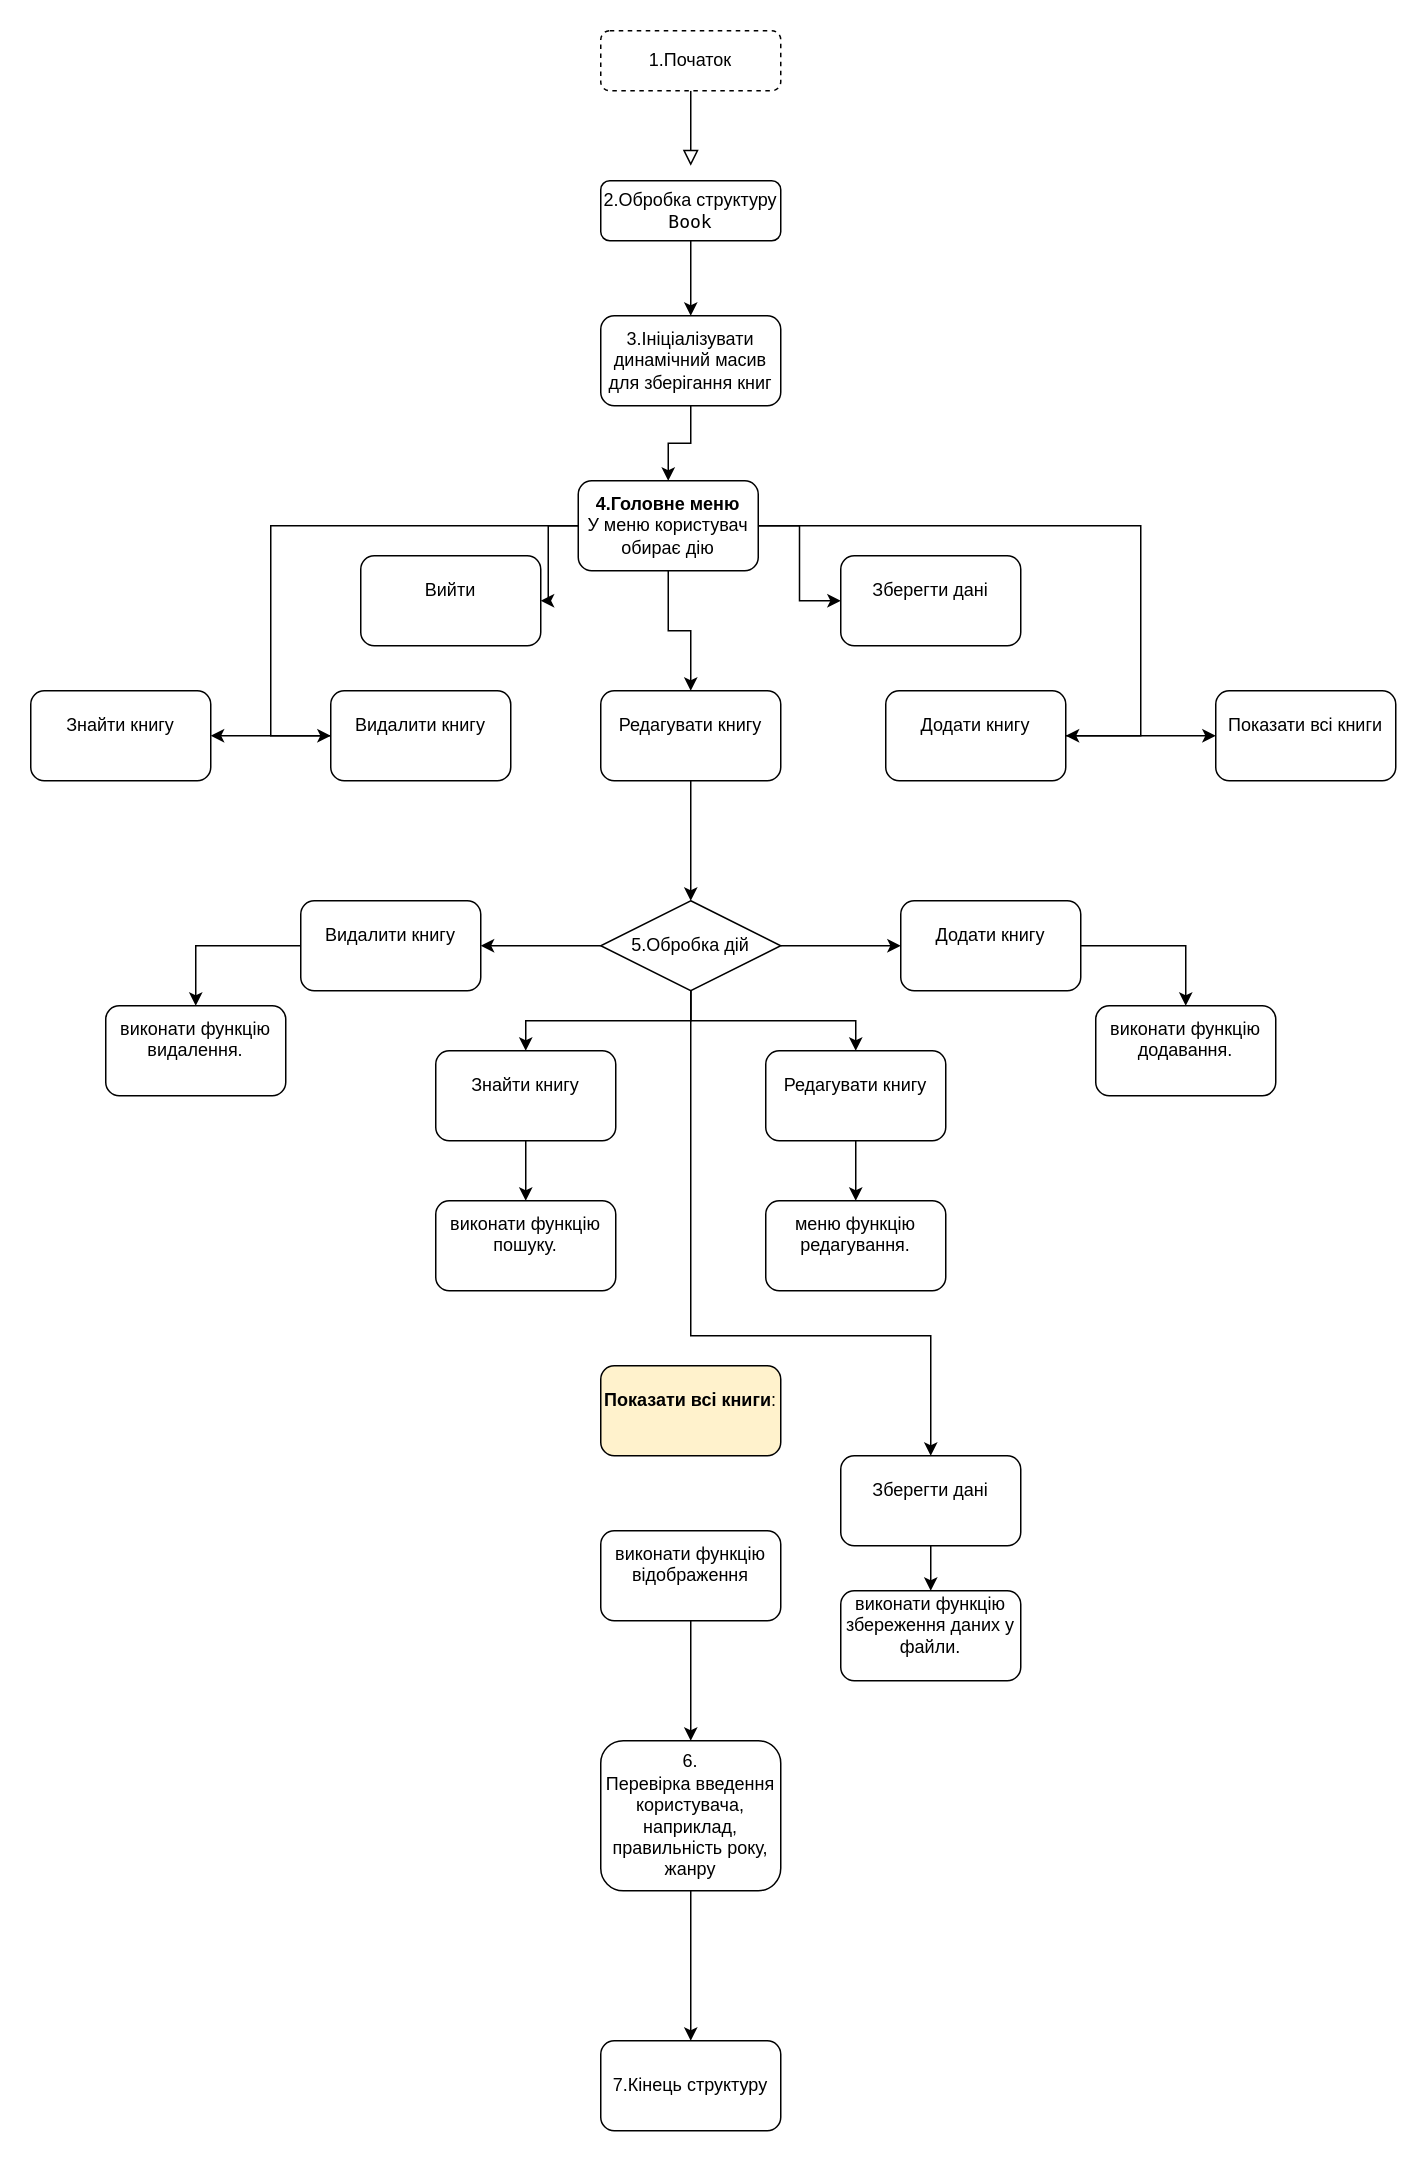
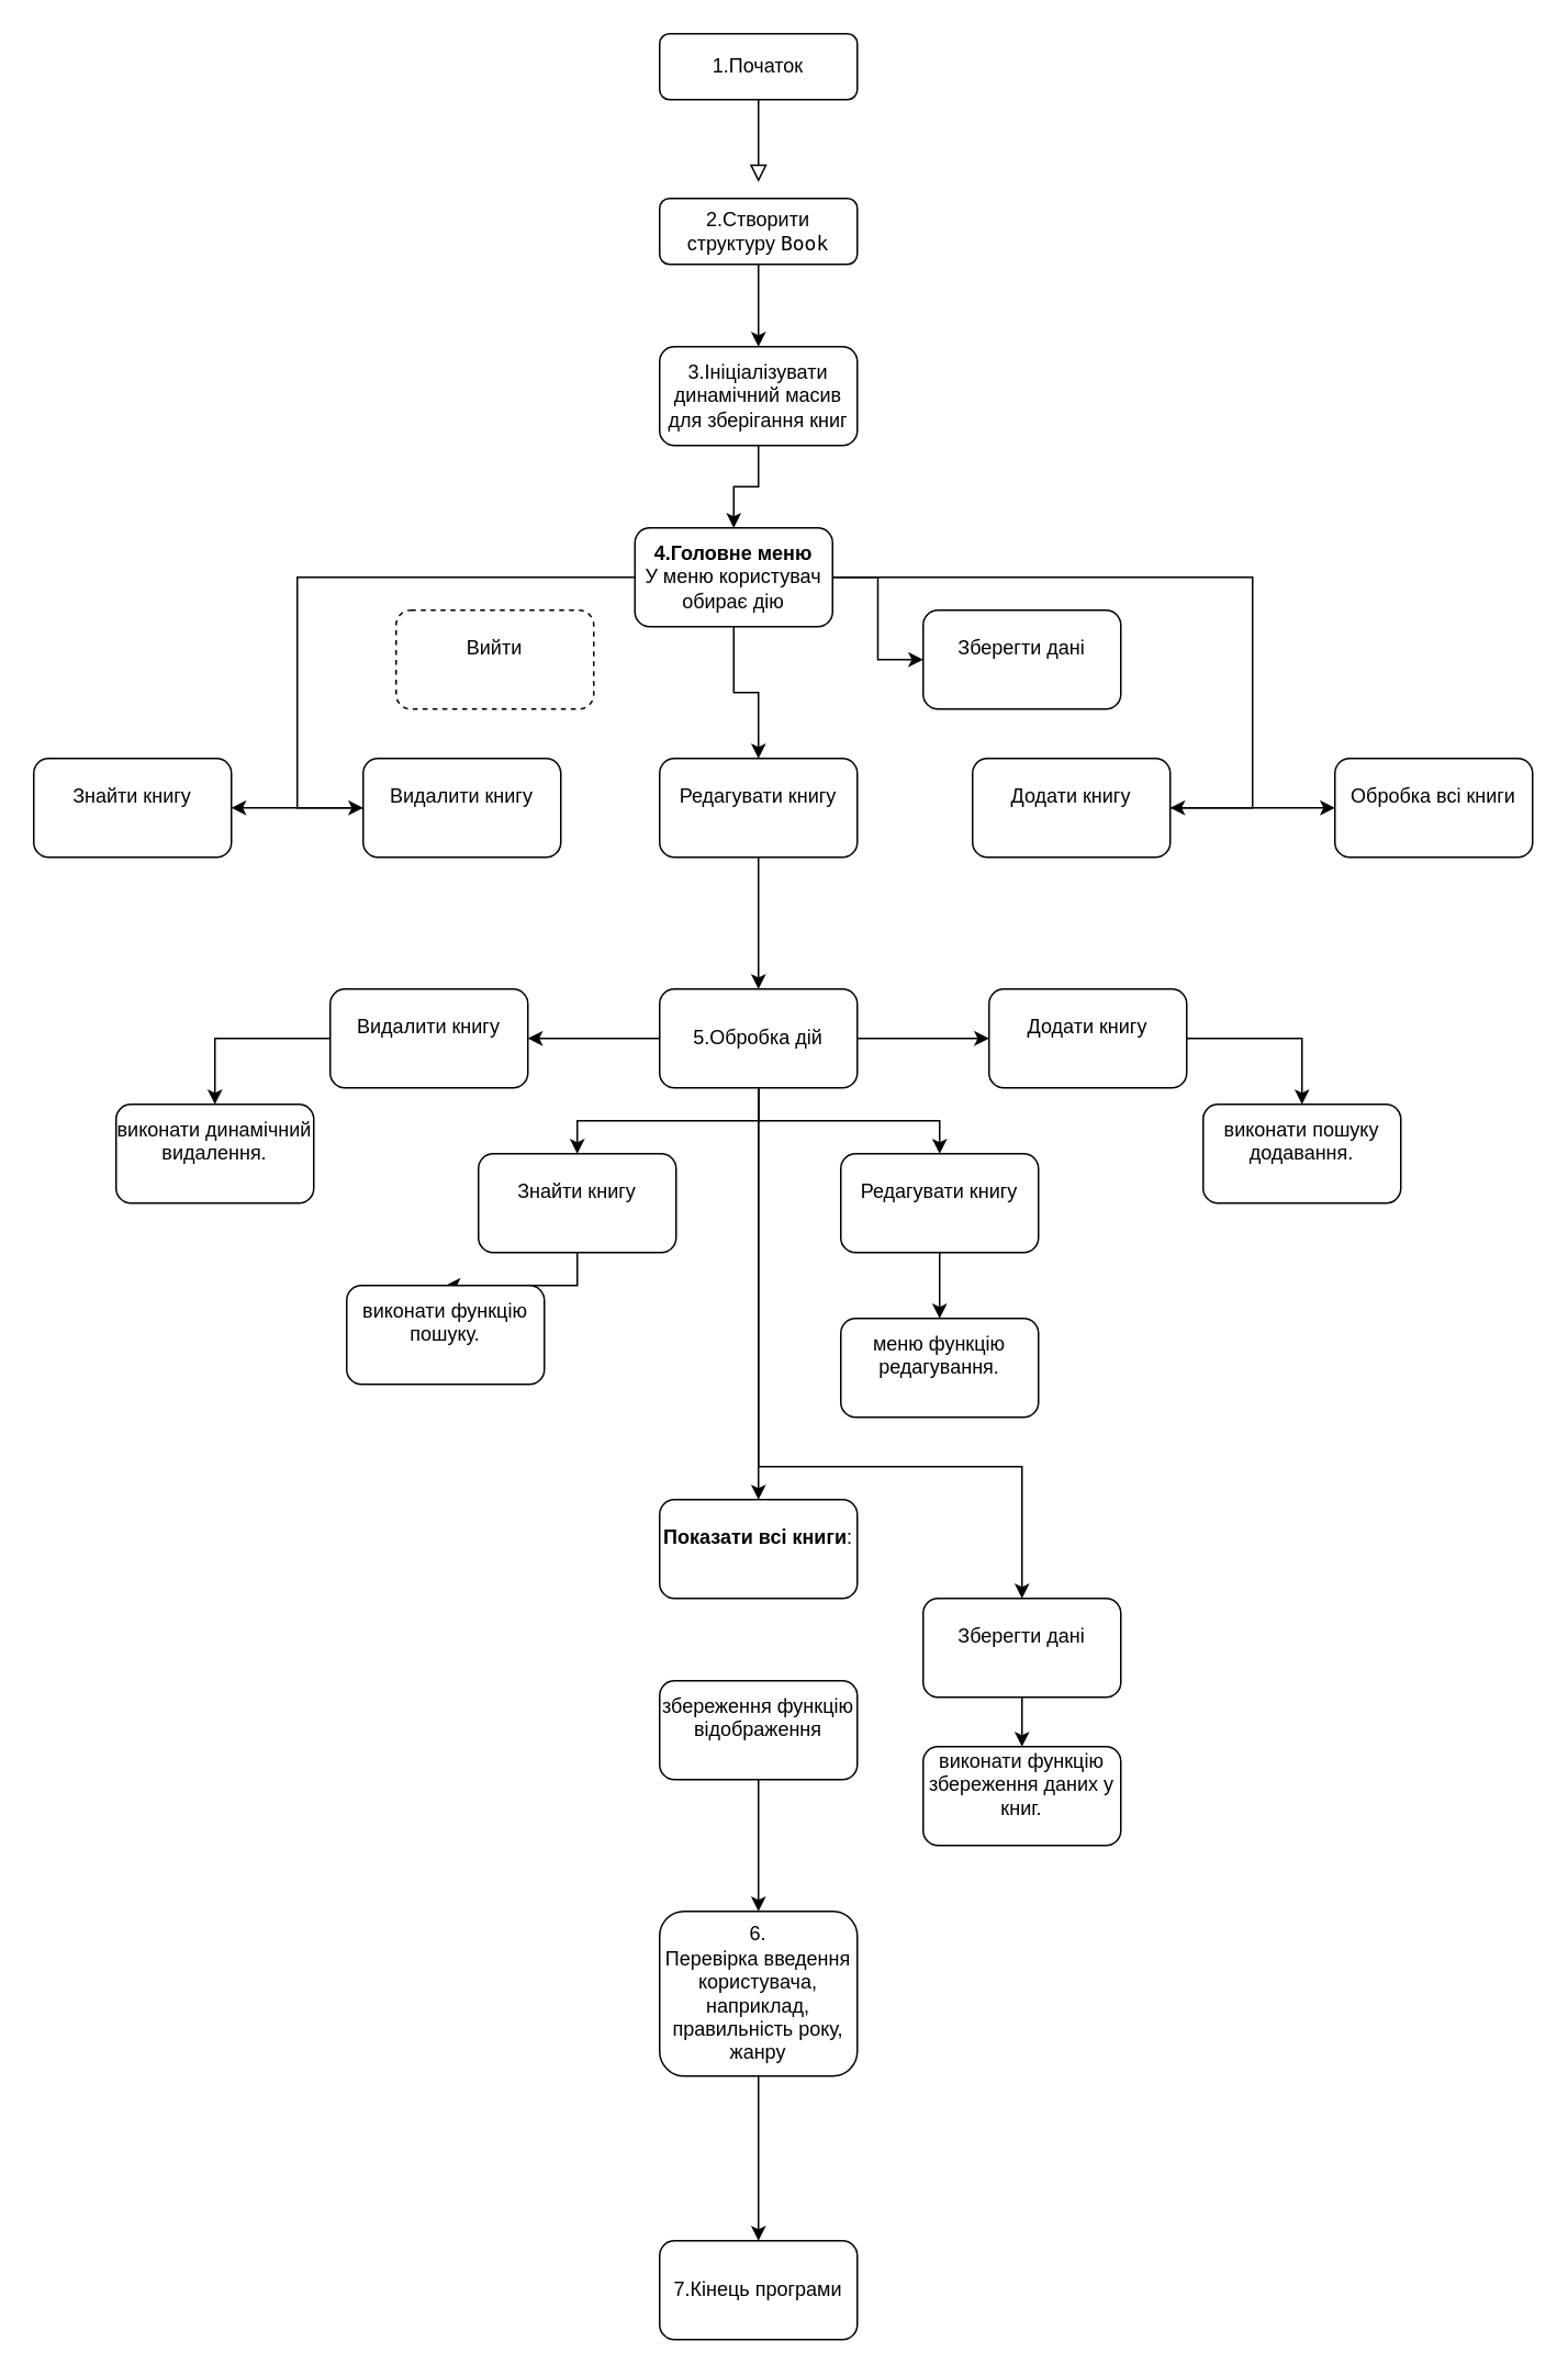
- <mxCell id="3" value="1.Початок" style="rounded=1;whiteSpace=wrap;html=1;fontSize=12;glass=0;strokeWidth=1;shadow=0;dashed=1;" parent="1" vertex="1"><mxGeometry x="400" y="20" width="120" height="40" as="geometry" /></mxCell>
+ <mxCell id="3" value="1.Початок" style="rounded=1;whiteSpace=wrap;html=1;fontSize=12;glass=0;strokeWidth=1;shadow=0;" parent="1" vertex="1"><mxGeometry x="400" y="20" width="120" height="40" as="geometry" /></mxCell>
- <mxCell id="5" value="&lt;br&gt;2.Обробка структуру &lt;code&gt;Book&lt;/code&gt;&lt;div&gt;&lt;br/&gt;&lt;/div&gt;" style="rounded=1;whiteSpace=wrap;html=1;" vertex="1" parent="1"><mxGeometry x="400" y="120" width="120" height="40" as="geometry" /></mxCell>
+ <mxCell id="5" value="&lt;br&gt;2.Створити структуру &lt;code&gt;Book&lt;/code&gt;&lt;div&gt;&lt;br/&gt;&lt;/div&gt;" style="rounded=1;whiteSpace=wrap;html=1;" vertex="1" parent="1"><mxGeometry x="400" y="120" width="120" height="40" as="geometry" /></mxCell>
- <mxCell id="12" value="" style="edgeStyle=orthogonalEdgeStyle;rounded=0;orthogonalLoop=1;jettySize=auto;html=1;" edge="1" parent="1" source="13" target="23"><mxGeometry relative="1" as="geometry" /></mxCell>
- <mxCell id="23" value="&#10;Вийти&#10;&#10;" style="whiteSpace=wrap;html=1;rounded=1;" vertex="1" parent="1"><mxGeometry y="370" width="120" height="60" as="geometry" x="240" /></mxCell>
+ <mxCell id="23" value="&#10;Вийти&#10;&#10;" style="whiteSpace=wrap;html=1;rounded=1;dashed=1;" vertex="1" parent="1"><mxGeometry y="370" width="120" height="60" as="geometry" x="240" /></mxCell>
- <mxCell id="21" value="&#10;Показати всі книги&#10;&#10;" style="whiteSpace=wrap;html=1;rounded=1;" vertex="1" parent="1"><mxGeometry x="810" y="460" width="120" height="60" as="geometry" /></mxCell>
+ <mxCell id="21" value="&#10;Обробка всі книги&#10;&#10;" style="whiteSpace=wrap;html=1;rounded=1;" vertex="1" parent="1"><mxGeometry x="810" y="460" width="120" height="60" as="geometry" /></mxCell>
- <mxCell id="30" value="5.Обробка дій" style="rhombus;whiteSpace=wrap;html=1;" vertex="1" parent="1"><mxGeometry x="400" y="600" width="120" height="60" as="geometry" /></mxCell>
+ <mxCell id="30" value="5.Обробка дій" style="whiteSpace=wrap;html=1;rounded=1;" vertex="1" parent="1"><mxGeometry x="400" y="600" width="120" height="60" as="geometry" /></mxCell>
- <mxCell id="36" value="&#10; виконати функцію видалення.&#10;&#10;" style="whiteSpace=wrap;html=1;rounded=1;" vertex="1" parent="1"><mxGeometry x="70" y="670" width="120" height="60" as="geometry" /></mxCell>
+ <mxCell id="36" value="&#10; виконати динамічний видалення.&#10;&#10;" style="whiteSpace=wrap;html=1;rounded=1;" vertex="1" parent="1"><mxGeometry x="70" y="670" width="120" height="60" as="geometry" /></mxCell>
- <mxCell id="33" value="&#10;виконати функцію додавання.&#10;&#10;" style="whiteSpace=wrap;html=1;rounded=1;" vertex="1" parent="1"><mxGeometry x="730" y="670" width="120" height="60" as="geometry" /></mxCell>
+ <mxCell id="33" value="&#10;виконати пошуку додавання.&#10;&#10;" style="whiteSpace=wrap;html=1;rounded=1;" vertex="1" parent="1"><mxGeometry x="730" y="670" width="120" height="60" as="geometry" /></mxCell>
- <mxCell id="39" value="&#10;виконати функцію пошуку.&#10;&#10;" style="whiteSpace=wrap;html=1;rounded=1;" vertex="1" parent="1"><mxGeometry x="290" y="800" width="120" height="60" as="geometry" /></mxCell>
+ <mxCell id="39" value="&#10;виконати функцію пошуку.&#10;&#10;" style="whiteSpace=wrap;html=1;rounded=1;" vertex="1" parent="1"><mxGeometry x="210" y="780" width="120" height="60" as="geometry" /></mxCell>
+ <mxCell id="28" value="" style="edgeStyle=orthogonalEdgeStyle;rounded=0;orthogonalLoop=1;jettySize=auto;html=1;" edge="1" parent="1" source="30" target="43"><mxGeometry relative="1" as="geometry" /></mxCell>
- <mxCell id="43" value="&#10;&lt;strong&gt;Показати всі книги&lt;/strong&gt;:&#10;&#10;" style="whiteSpace=wrap;html=1;rounded=1;fillColor=#fff2cc;" vertex="1" parent="1"><mxGeometry x="400" y="910" width="120" height="60" as="geometry" /></mxCell>
+ <mxCell id="43" value="&#10;&lt;strong&gt;Показати всі книги&lt;/strong&gt;:&#10;&#10;" style="whiteSpace=wrap;html=1;rounded=1;" vertex="1" parent="1"><mxGeometry x="400" y="910" width="120" height="60" as="geometry" /></mxCell>
- <mxCell id="45" value="&#10;виконати функцію відображення&#10;&#10;" style="whiteSpace=wrap;html=1;rounded=1;" vertex="1" parent="1"><mxGeometry x="400" y="1020" width="120" height="60" as="geometry" /></mxCell>
+ <mxCell id="45" value="&#10;збереження функцію відображення&#10;&#10;" style="whiteSpace=wrap;html=1;rounded=1;" vertex="1" parent="1"><mxGeometry x="400" y="1020" width="120" height="60" as="geometry" /></mxCell>
- <mxCell id="48" value="&#10;виконати функцію збереження даних у файли.&#10;&#10;" style="whiteSpace=wrap;html=1;rounded=1;" vertex="1" parent="1"><mxGeometry x="560" y="1060" width="120" height="60" as="geometry" /></mxCell>
+ <mxCell id="48" value="&#10;виконати функцію збереження даних у книг.&#10;&#10;" style="whiteSpace=wrap;html=1;rounded=1;" vertex="1" parent="1"><mxGeometry x="560" y="1060" width="120" height="60" as="geometry" /></mxCell>
- <mxCell id="51" value="7.Кінець структуру" style="whiteSpace=wrap;html=1;rounded=1;" vertex="1" parent="1"><mxGeometry x="400" y="1360" width="120" height="60" as="geometry" /></mxCell>
+ <mxCell id="51" value="7.Кінець програми" style="whiteSpace=wrap;html=1;rounded=1;" vertex="1" parent="1"><mxGeometry x="400" y="1360" width="120" height="60" as="geometry" /></mxCell>
